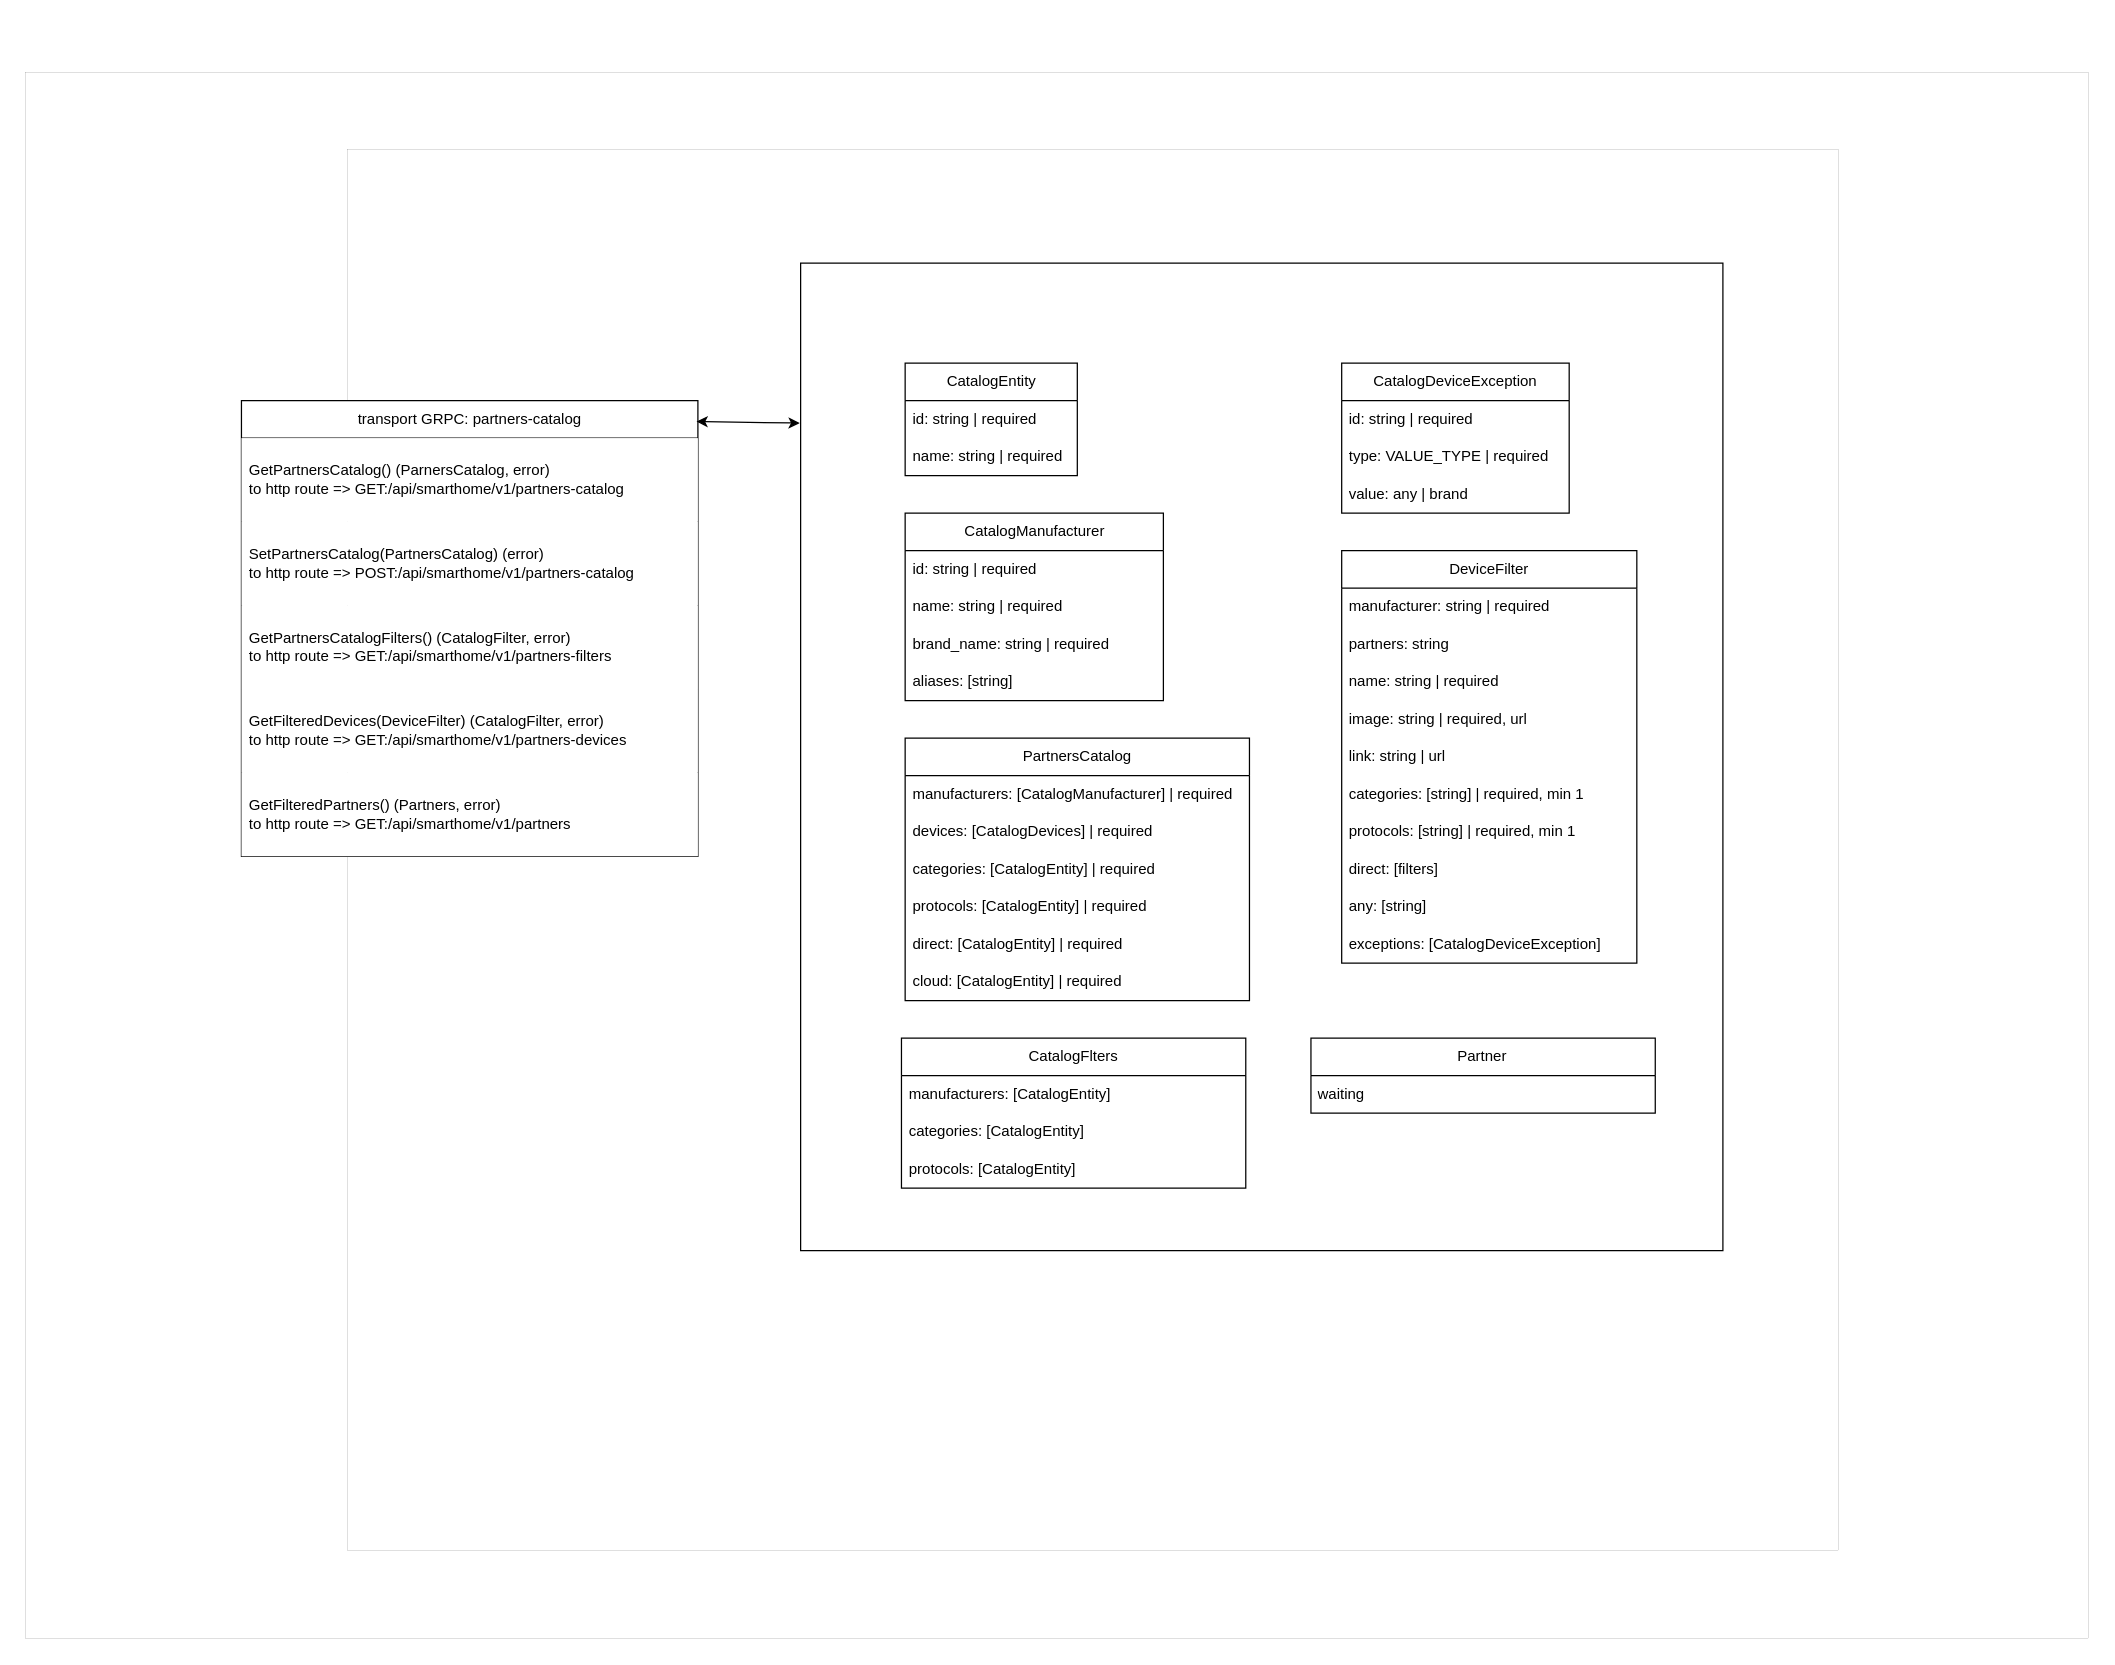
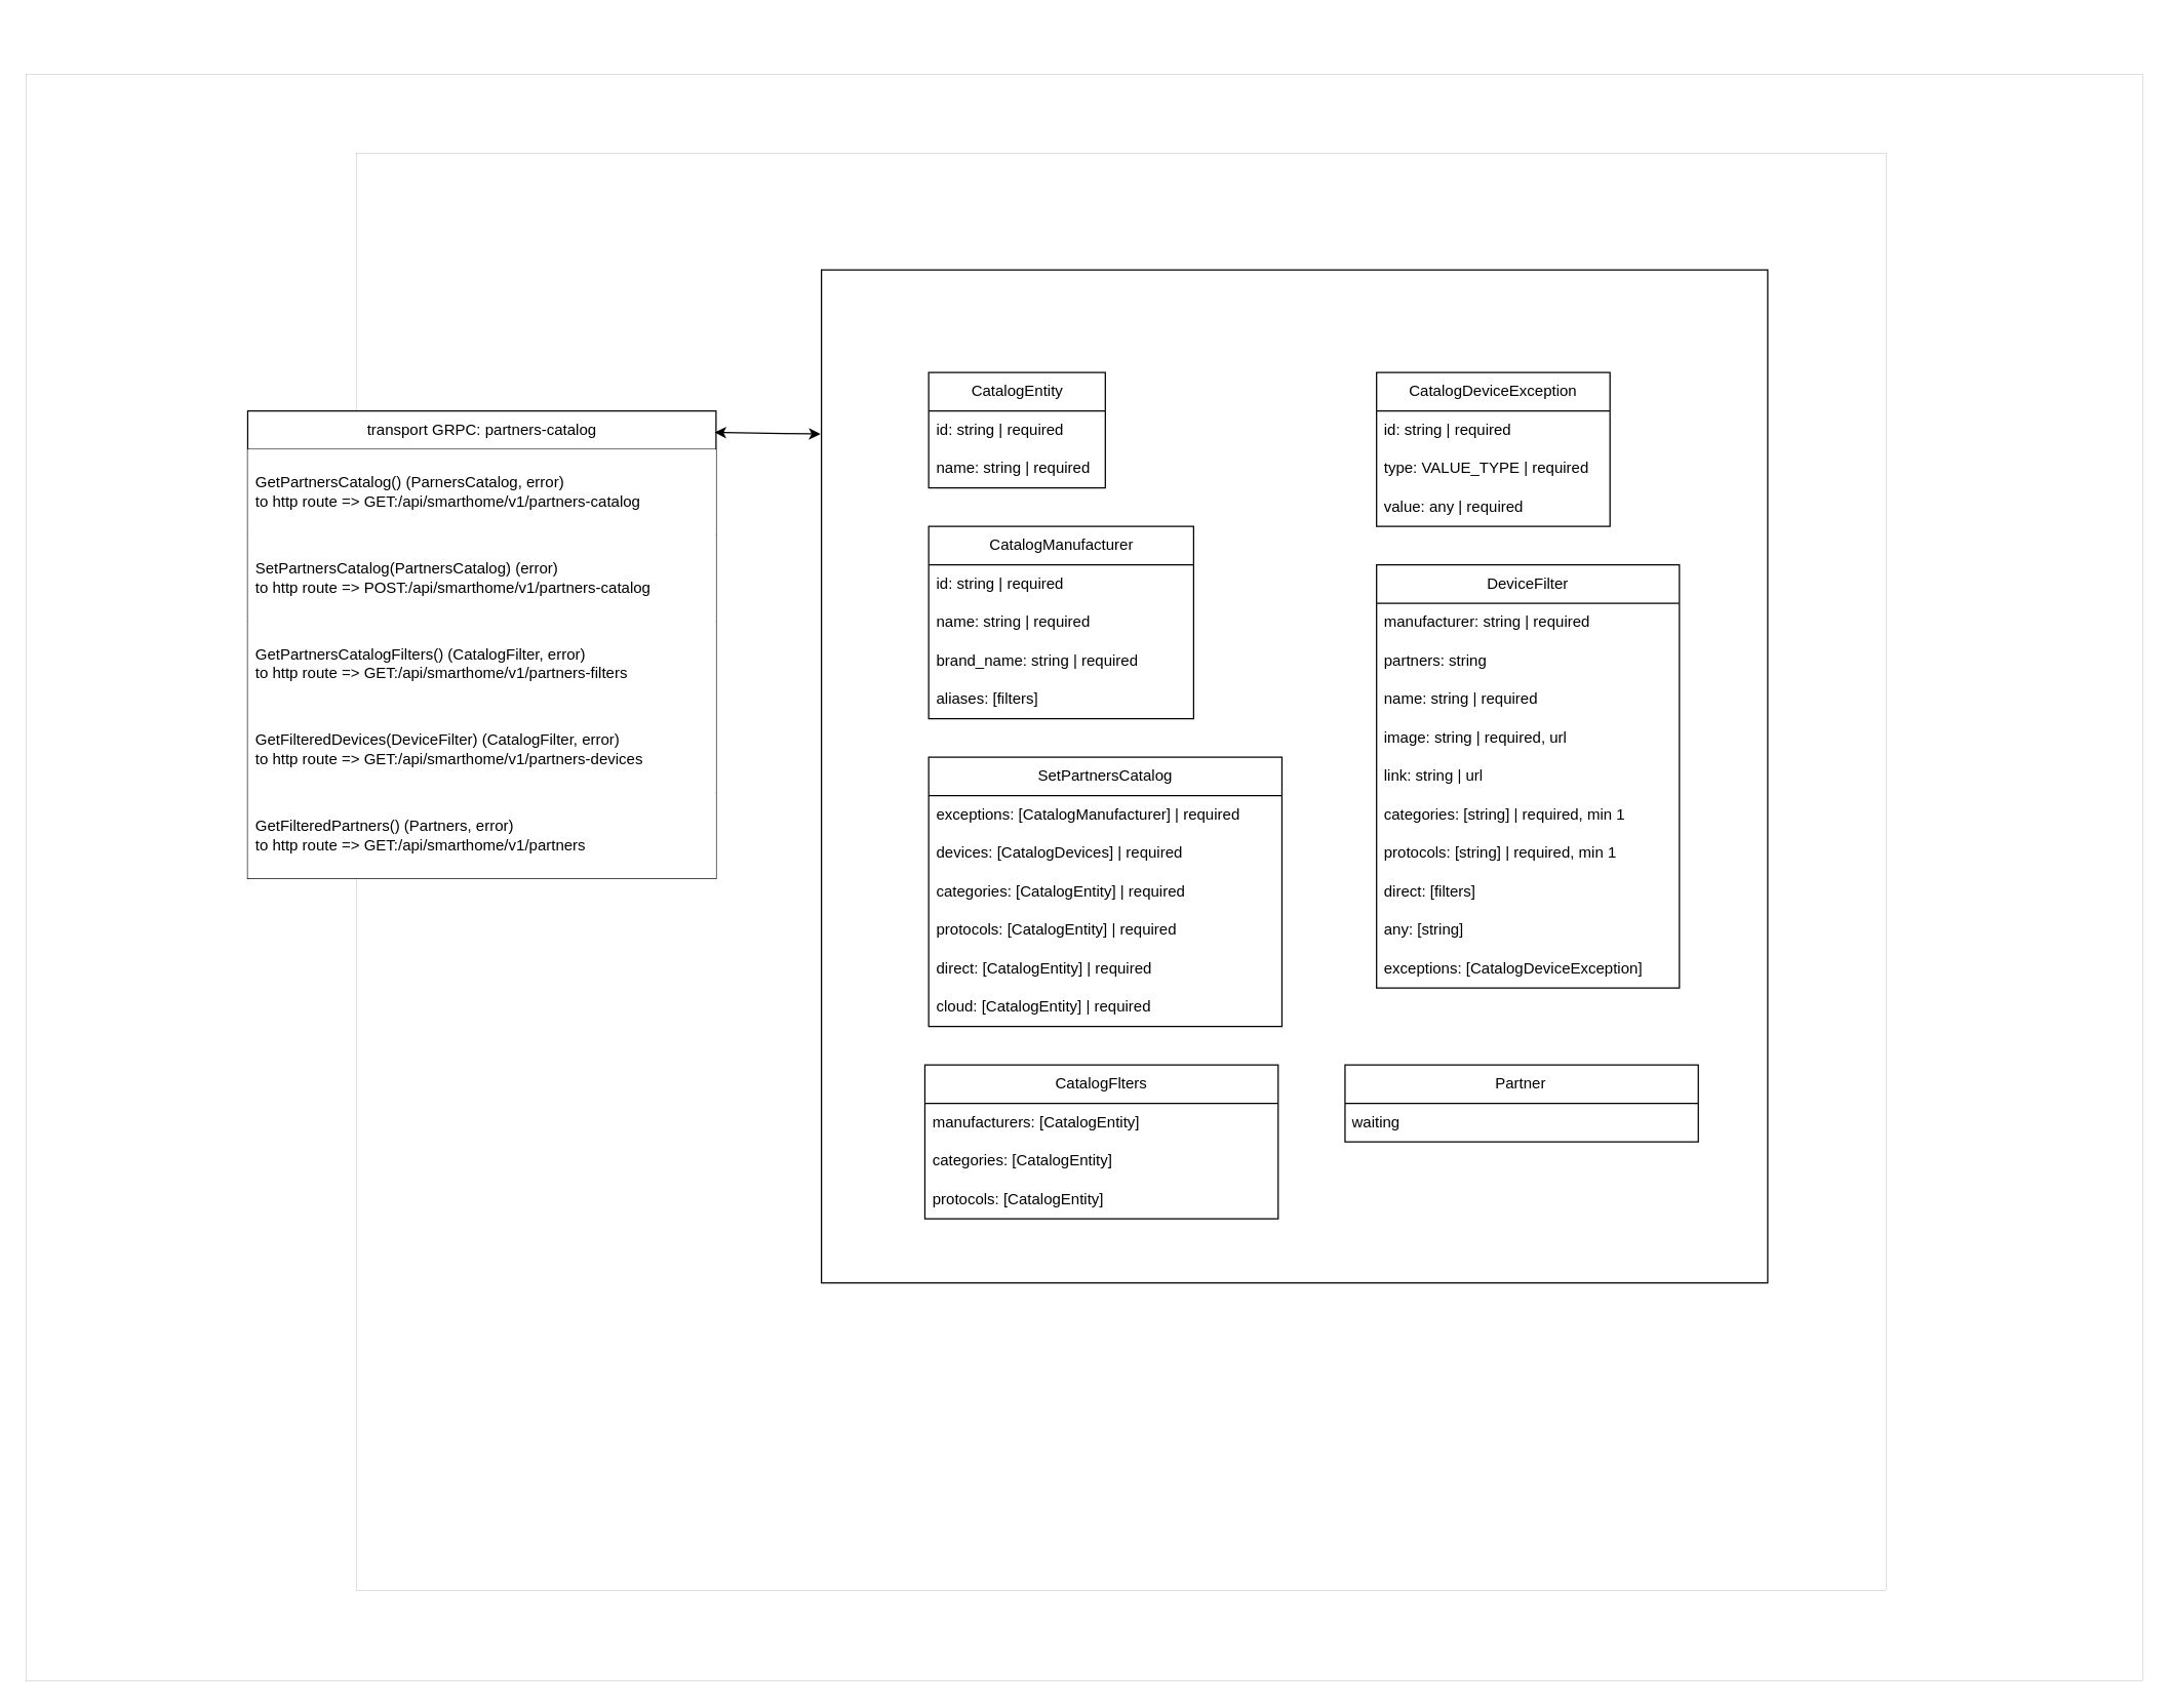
- <mxCell id="44" value="value: any | brand" style="text;strokeColor=none;fillColor=none;align=left;verticalAlign=middle;spacingLeft=4;spacingRight=4;overflow=hidden;points=[[0,0.5],[1,0.5]];portConstraint=eastwest;rotatable=0;whiteSpace=wrap;html=1;" vertex="1" parent="41"><mxGeometry y="90" width="181.996" height="30" as="geometry" /></mxCell>
+ <mxCell id="44" value="value: any | required" style="text;strokeColor=none;fillColor=none;align=left;verticalAlign=middle;spacingLeft=4;spacingRight=4;overflow=hidden;points=[[0,0.5],[1,0.5]];portConstraint=eastwest;rotatable=0;whiteSpace=wrap;html=1;" vertex="1" parent="41"><mxGeometry y="90" width="181.996" height="30" as="geometry" /></mxCell>
- <mxCell id="29" value="aliases: [string]" style="text;strokeColor=none;fillColor=none;align=left;verticalAlign=middle;spacingLeft=4;spacingRight=4;overflow=hidden;points=[[0,0.5],[1,0.5]];portConstraint=eastwest;rotatable=0;whiteSpace=wrap;html=1;" vertex="1" parent="25"><mxGeometry y="120" width="206.59" height="30" as="geometry" /></mxCell>
+ <mxCell id="29" value="aliases: [filters]" style="text;strokeColor=none;fillColor=none;align=left;verticalAlign=middle;spacingLeft=4;spacingRight=4;overflow=hidden;points=[[0,0.5],[1,0.5]];portConstraint=eastwest;rotatable=0;whiteSpace=wrap;html=1;" vertex="1" parent="25"><mxGeometry y="120" width="206.59" height="30" as="geometry" /></mxCell>
- <mxCell id="15" value="PartnersCatalog" style="swimlane;fontStyle=0;childLayout=stackLayout;horizontal=1;startSize=30;horizontalStack=0;resizeParent=1;resizeParentMax=0;resizeLast=0;collapsible=1;marginBottom=0;whiteSpace=wrap;html=1;" vertex="1" parent="13"><mxGeometry x="83.62" y="380" width="275.453" height="210" as="geometry" /></mxCell>
+ <mxCell id="15" value="SetPartnersCatalog" style="swimlane;fontStyle=0;childLayout=stackLayout;horizontal=1;startSize=30;horizontalStack=0;resizeParent=1;resizeParentMax=0;resizeLast=0;collapsible=1;marginBottom=0;whiteSpace=wrap;html=1;" vertex="1" parent="13"><mxGeometry x="83.62" y="380" width="275.453" height="210" as="geometry" /></mxCell>
- <mxCell id="16" value="manufacturers: [CatalogManufacturer] | required" style="text;strokeColor=none;fillColor=none;align=left;verticalAlign=middle;spacingLeft=4;spacingRight=4;overflow=hidden;points=[[0,0.5],[1,0.5]];portConstraint=eastwest;rotatable=0;whiteSpace=wrap;html=1;" vertex="1" parent="15"><mxGeometry y="30" width="275.453" height="30" as="geometry" /></mxCell>
+ <mxCell id="16" value="exceptions: [CatalogManufacturer] | required" style="text;strokeColor=none;fillColor=none;align=left;verticalAlign=middle;spacingLeft=4;spacingRight=4;overflow=hidden;points=[[0,0.5],[1,0.5]];portConstraint=eastwest;rotatable=0;whiteSpace=wrap;html=1;" vertex="1" parent="15"><mxGeometry y="30" width="275.453" height="30" as="geometry" /></mxCell>
